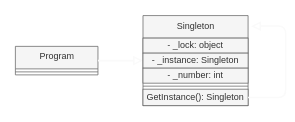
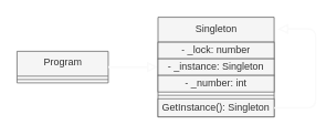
- <mxCell id="6" value="- _lock: object" style="text;html=1;strokeColor=#666666;fillColor=#f5f5f5;align=center;verticalAlign=middle;spacingLeft=4;spacingRight=4;overflow=hidden;rotatable=0;points=[[0,0.5],[1,0.5]];portConstraint=eastwest;fontColor=#333333;" parent="5" vertex="1"><mxGeometry y="30" width="140" height="20" as="geometry" /></mxCell>
+ <mxCell id="6" value="- _lock: number" style="text;html=1;strokeColor=#666666;fillColor=#f5f5f5;align=center;verticalAlign=middle;spacingLeft=4;spacingRight=4;overflow=hidden;rotatable=0;points=[[0,0.5],[1,0.5]];portConstraint=eastwest;fontColor=#333333;" parent="5" vertex="1"><mxGeometry y="30" width="140" height="20" as="geometry" /></mxCell>
